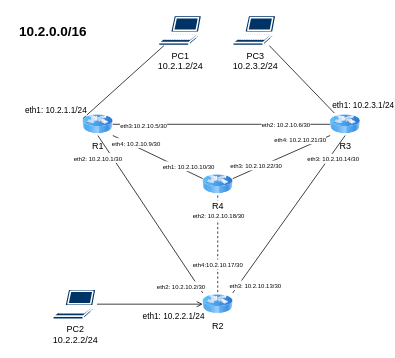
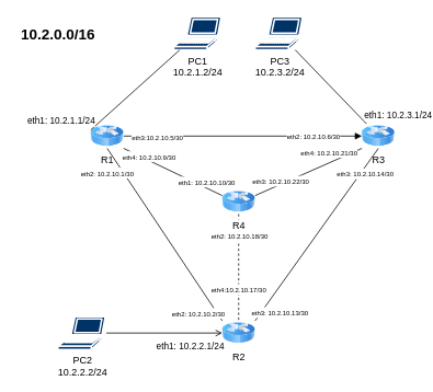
- <mxCell id="28" value="" style="endArrow=none;html=1;rounded=0;entryX=0;entryY=0.5;entryDx=0;entryDy=0;exitX=1;exitY=0.5;exitDx=0;exitDy=0;" edge="1" parent="1" source="2" target="4"><mxGeometry width="50" height="50" relative="1" as="geometry"><mxPoint x="250" y="205" as="sourcePoint" /><mxPoint x="300" y="200" as="targetPoint" /></mxGeometry></mxCell>
+ <mxCell id="28" value="" style="endArrow=block;html=1;rounded=0;entryX=0;entryY=0.5;entryDx=0;entryDy=0;exitX=1;exitY=0.5;exitDx=0;exitDy=0;" edge="1" parent="1" source="2" target="4"><mxGeometry width="50" height="50" relative="1" as="geometry"><mxPoint x="250" y="205" as="sourcePoint" /><mxPoint x="300" y="200" as="targetPoint" /></mxGeometry></mxCell>
